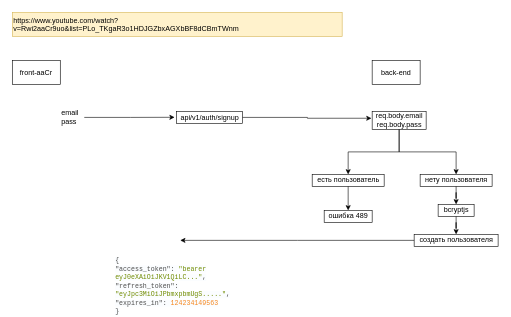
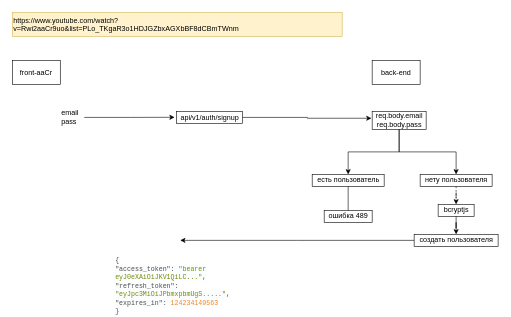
- <mxCell id="20" value="" style="edgeStyle=orthogonalEdgeStyle;rounded=0;orthogonalLoop=1;jettySize=auto;html=1;" parent="1" source="15" target="19" edge="1"><mxGeometry relative="1" as="geometry"><mxPoint x="760" y="310" as="sourcePoint" /><mxPoint x="760" y="390" as="targetPoint" /></mxGeometry></mxCell>
+ <mxCell id="20" value="" style="edgeStyle=orthogonalEdgeStyle;rounded=0;orthogonalLoop=1;jettySize=auto;html=1;dashed=1;" parent="1" source="15" target="19" edge="1"><mxGeometry relative="1" as="geometry"><mxPoint x="760" y="310" as="sourcePoint" /><mxPoint x="760" y="390" as="targetPoint" /></mxGeometry></mxCell>
- <mxCell id="12" value="" style="edgeStyle=orthogonalEdgeStyle;rounded=0;orthogonalLoop=1;jettySize=auto;html=1;" parent="1" source="13" target="16" edge="1"><mxGeometry relative="1" as="geometry" /></mxCell>
+ <mxCell id="12" value="" style="edgeStyle=orthogonalEdgeStyle;rounded=0;orthogonalLoop=1;jettySize=auto;html=1;endArrow=none;" parent="1" source="13" target="16" edge="1"><mxGeometry relative="1" as="geometry" /></mxCell>
